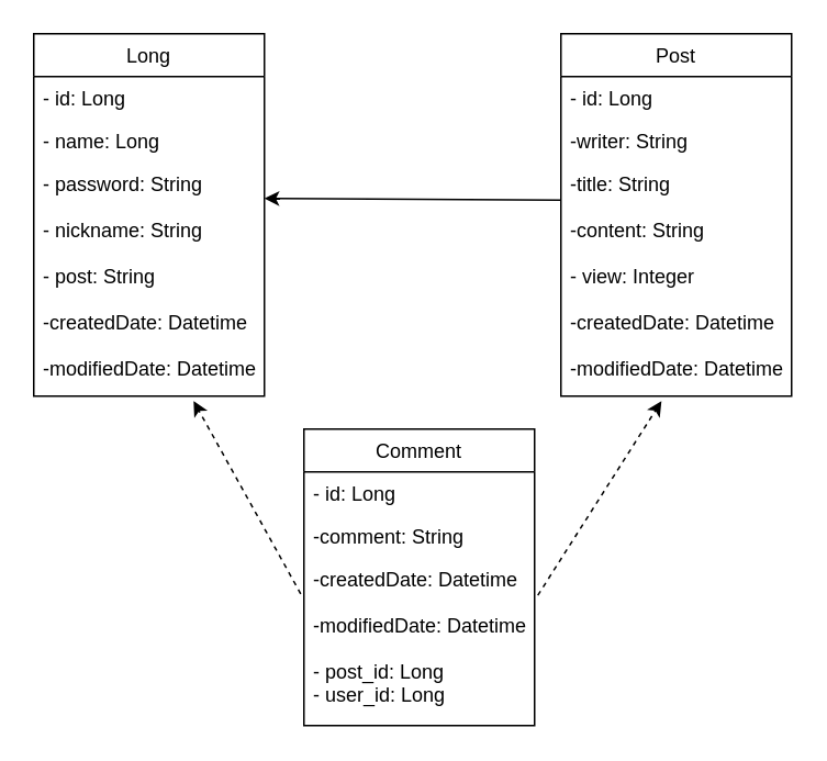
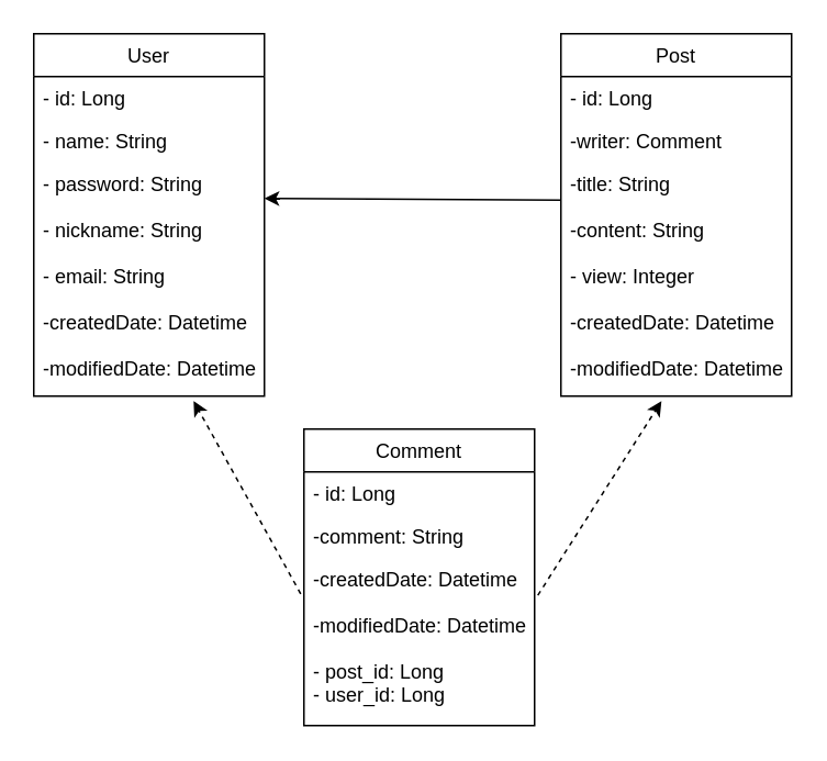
- <mxCell id="2" value="Long" style="swimlane;fontStyle=0;childLayout=stackLayout;horizontal=1;startSize=26;fillColor=none;horizontalStack=0;resizeParent=1;resizeParentMax=0;resizeLast=0;collapsible=1;marginBottom=0;" vertex="1" parent="1"><mxGeometry x="20" y="20" width="140" height="220" as="geometry" /></mxCell>
+ <mxCell id="2" value="User" style="swimlane;fontStyle=0;childLayout=stackLayout;horizontal=1;startSize=26;fillColor=none;horizontalStack=0;resizeParent=1;resizeParentMax=0;resizeLast=0;collapsible=1;marginBottom=0;" vertex="1" parent="1"><mxGeometry x="20" y="20" width="140" height="220" as="geometry" /></mxCell>
- <mxCell id="4" value="- name: Long" style="text;strokeColor=none;fillColor=none;align=left;verticalAlign=top;spacingLeft=4;spacingRight=4;overflow=hidden;rotatable=0;points=[[0,0.5],[1,0.5]];portConstraint=eastwest;" vertex="1" parent="2"><mxGeometry y="52" width="140" height="26" as="geometry" /></mxCell>
+ <mxCell id="4" value="- name: String" style="text;strokeColor=none;fillColor=none;align=left;verticalAlign=top;spacingLeft=4;spacingRight=4;overflow=hidden;rotatable=0;points=[[0,0.5],[1,0.5]];portConstraint=eastwest;" vertex="1" parent="2"><mxGeometry y="52" width="140" height="26" as="geometry" /></mxCell>
- <mxCell id="8" value="-writer: String" style="text;strokeColor=none;fillColor=none;align=left;verticalAlign=top;spacingLeft=4;spacingRight=4;overflow=hidden;rotatable=0;points=[[0,0.5],[1,0.5]];portConstraint=eastwest;" vertex="1" parent="6"><mxGeometry y="52" width="140" height="26" as="geometry" /></mxCell>
+ <mxCell id="8" value="-writer: Comment" style="text;strokeColor=none;fillColor=none;align=left;verticalAlign=top;spacingLeft=4;spacingRight=4;overflow=hidden;rotatable=0;points=[[0,0.5],[1,0.5]];portConstraint=eastwest;" vertex="1" parent="6"><mxGeometry y="52" width="140" height="26" as="geometry" /></mxCell>
- <mxCell id="5" value="- password: String&#10;&#10;- nickname: String&#10;&#10;- post: String&#10;&#10;-createdDate: Datetime&#10;&#10;-modifiedDate: Datetime&#10;" style="text;strokeColor=none;fillColor=none;align=left;verticalAlign=top;spacingLeft=4;spacingRight=4;overflow=hidden;rotatable=0;points=[[0,0.5],[1,0.5]];portConstraint=eastwest;" vertex="1" parent="2"><mxGeometry y="78" width="140" height="142" as="geometry" /></mxCell>
+ <mxCell id="5" value="- password: String&#10;&#10;- nickname: String&#10;&#10;- email: String&#10;&#10;-createdDate: Datetime&#10;&#10;-modifiedDate: Datetime&#10;" style="text;strokeColor=none;fillColor=none;align=left;verticalAlign=top;spacingLeft=4;spacingRight=4;overflow=hidden;rotatable=0;points=[[0,0.5],[1,0.5]];portConstraint=eastwest;" vertex="1" parent="2"><mxGeometry y="78" width="140" height="142" as="geometry" /></mxCell>
